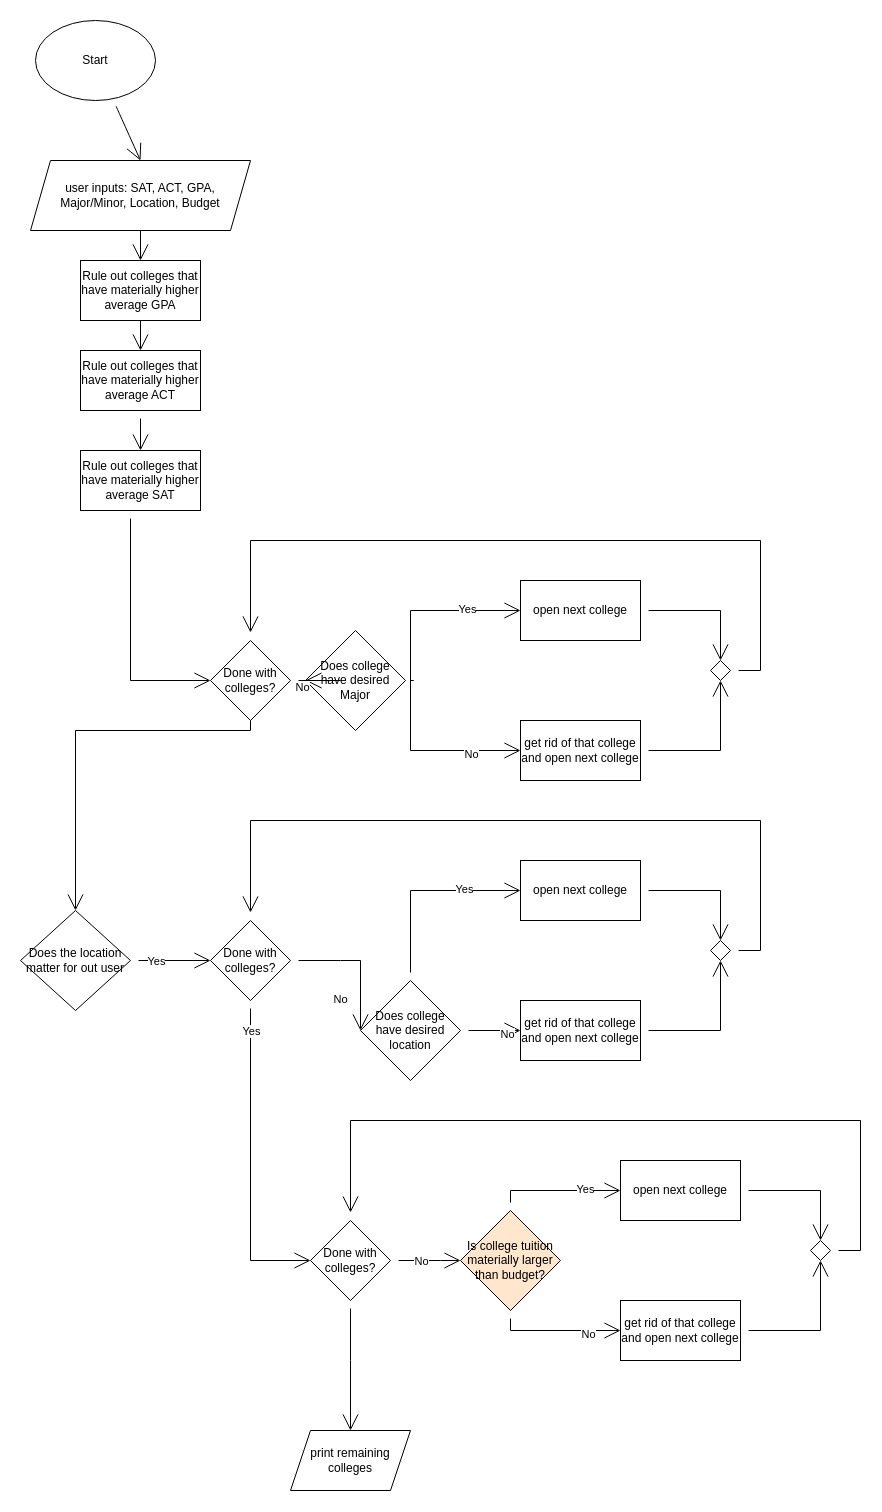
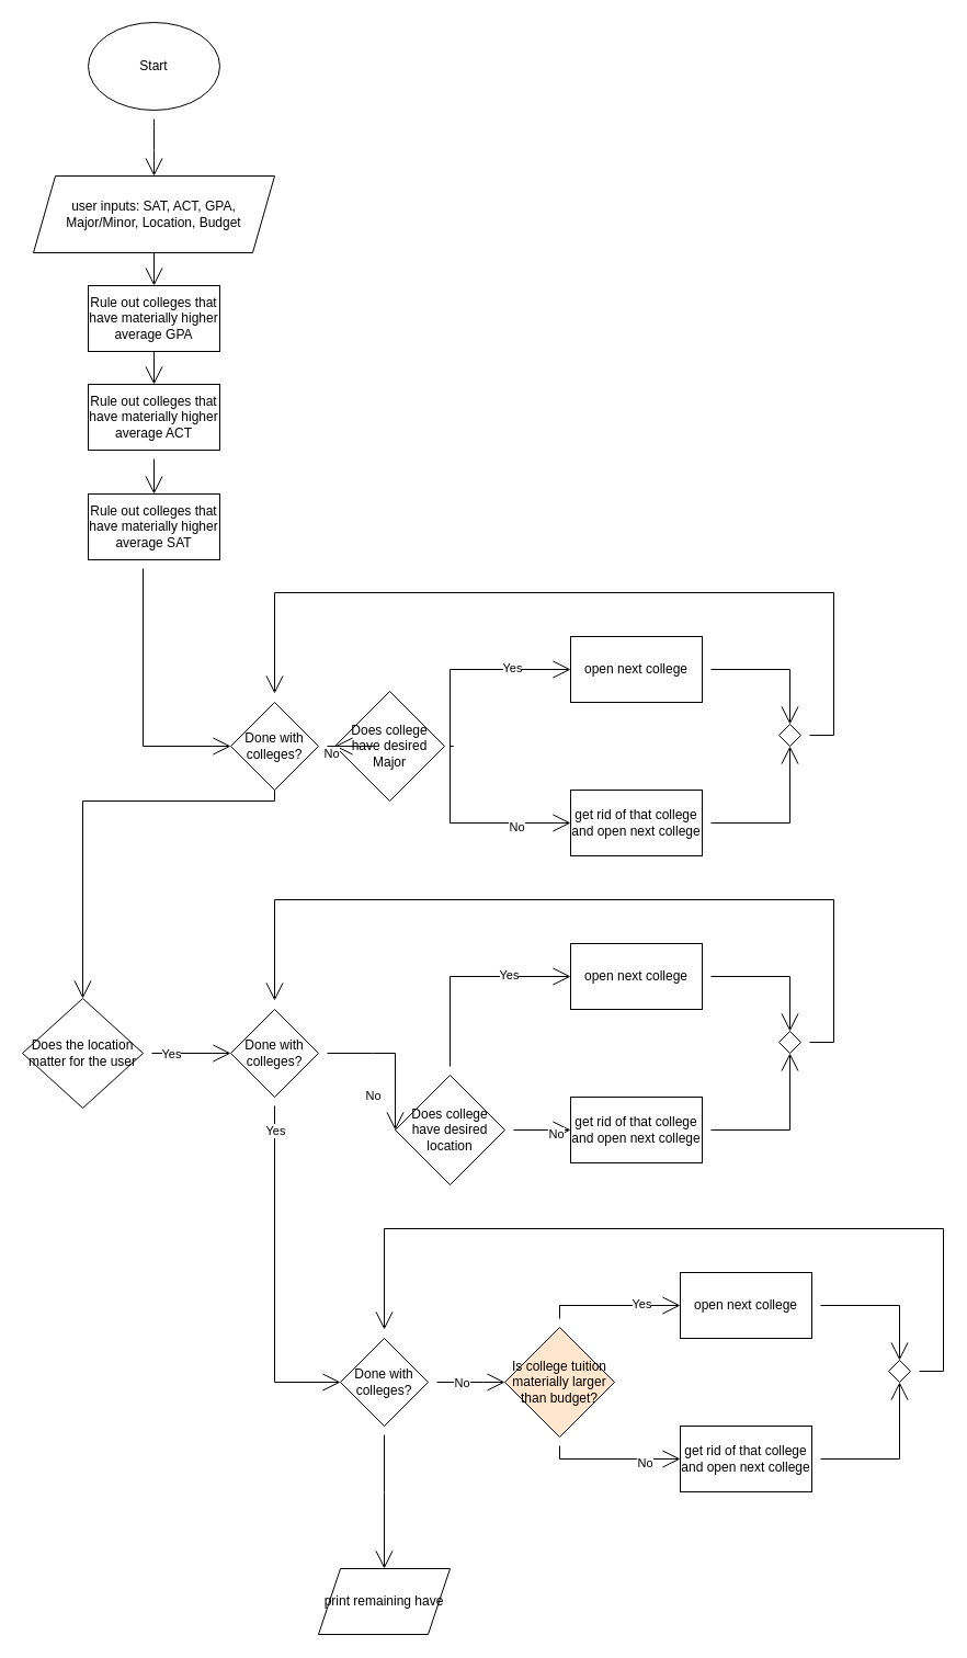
- <mxCell id="5" value="Start" style="ellipse;whiteSpace=wrap;html=1;hachureGap=4;pointerEvents=0;" parent="1" vertex="1"><mxGeometry x="35" y="20" width="120" height="80" as="geometry" /></mxCell>
+ <mxCell id="5" value="Start" style="ellipse;whiteSpace=wrap;html=1;hachureGap=4;pointerEvents=0;" parent="1" vertex="1"><mxGeometry x="80" y="20" width="120" height="80" as="geometry" /></mxCell>
- <mxCell id="45" value="Does the location matter for out user" style="rhombus;whiteSpace=wrap;html=1;hachureGap=4;pointerEvents=0;" parent="1" vertex="1"><mxGeometry x="20" y="910" width="110" height="100" as="geometry" /></mxCell>
+ <mxCell id="45" value="Does the location matter for the user" style="rhombus;whiteSpace=wrap;html=1;hachureGap=4;pointerEvents=0;" parent="1" vertex="1"><mxGeometry x="20" y="910" width="110" height="100" as="geometry" /></mxCell>
- <mxCell id="61" value="print remaining colleges" style="shape=parallelogram;perimeter=parallelogramPerimeter;whiteSpace=wrap;html=1;fixedSize=1;hachureGap=4;pointerEvents=0;" parent="1" vertex="1"><mxGeometry x="290" y="1430" width="120" height="60" as="geometry" /></mxCell>
+ <mxCell id="61" value="print remaining have" style="shape=parallelogram;perimeter=parallelogramPerimeter;whiteSpace=wrap;html=1;fixedSize=1;hachureGap=4;pointerEvents=0;" parent="1" vertex="1"><mxGeometry x="290" y="1430" width="120" height="60" as="geometry" /></mxCell>
